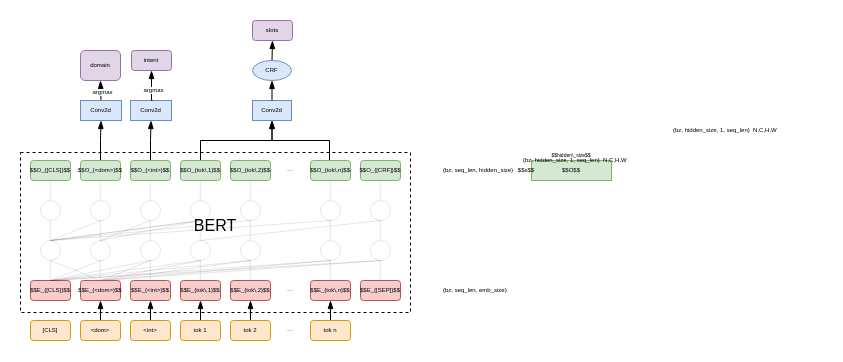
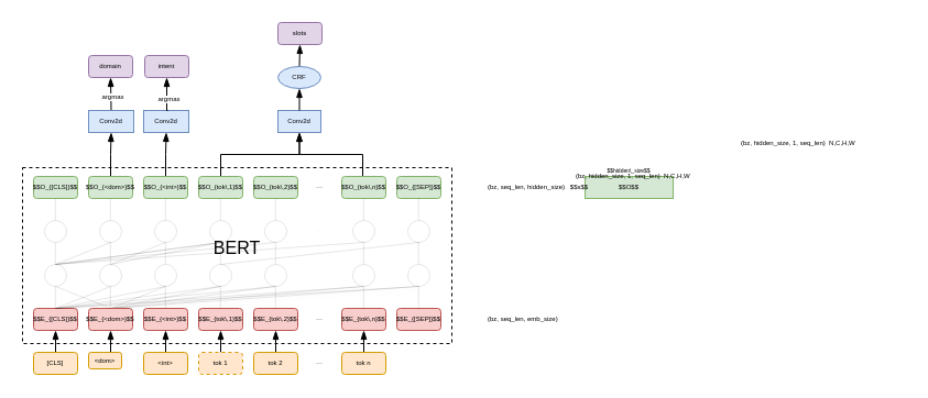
- <mxCell id="99" value="domain" style="rounded=1;whiteSpace=wrap;html=1;fillColor=#e1d5e7;strokeColor=#9673a6;fontSize=6;" parent="1" vertex="1"><mxGeometry x="80" y="50" width="40" height="30" as="geometry" /></mxCell>
+ <mxCell id="99" value="domain" style="rounded=1;whiteSpace=wrap;html=1;fillColor=#e1d5e7;strokeColor=#9673a6;fontSize=6;" parent="1" vertex="1"><mxGeometry x="80" y="50" width="40" height="20" as="geometry" /></mxCell>
- <mxCell id="42" value="$$O_{[CRF]}$$" style="rounded=1;whiteSpace=wrap;html=1;fillColor=#d5e8d4;strokeColor=#82b366;fontSize=6;" parent="1" vertex="1"><mxGeometry x="360" y="160" width="40" height="20" as="geometry" /></mxCell>
+ <mxCell id="42" value="$$O_{[SEP]}$$" style="rounded=1;whiteSpace=wrap;html=1;fillColor=#d5e8d4;strokeColor=#82b366;fontSize=6;" parent="1" vertex="1"><mxGeometry x="360" y="160" width="40" height="20" as="geometry" /></mxCell>
+ <mxCell id="3" style="edgeStyle=orthogonalEdgeStyle;rounded=0;orthogonalLoop=1;jettySize=auto;html=1;exitX=0.5;exitY=0;exitDx=0;exitDy=0;entryX=0.5;entryY=1;entryDx=0;entryDy=0;endArrow=blockThin;endFill=1;" parent="1" source="4" target="17" edge="1"><mxGeometry relative="1" as="geometry" /></mxCell>
- <mxCell id="6" value="&amp;lt;dom&amp;gt;" style="rounded=1;whiteSpace=wrap;html=1;fillColor=#ffe6cc;strokeColor=#d79b00;fontSize=6;" parent="1" vertex="1"><mxGeometry x="80" y="320" width="40" height="20" as="geometry" /></mxCell>
+ <mxCell id="6" value="&amp;lt;dom&amp;gt;" style="rounded=1;whiteSpace=wrap;html=1;fillColor=#ffe6cc;strokeColor=#d79b00;fontSize=6;" parent="1" vertex="1"><mxGeometry x="80" y="320" width="30" height="15" as="geometry" /></mxCell>
- <mxCell id="10" value="tok 1" style="rounded=1;whiteSpace=wrap;html=1;fillColor=#ffe6cc;strokeColor=#d79b00;fontSize=6;" parent="1" vertex="1"><mxGeometry x="180" y="320" width="40" height="20" as="geometry" /></mxCell>
+ <mxCell id="10" value="tok 1" style="rounded=1;whiteSpace=wrap;html=1;fillColor=#ffe6cc;strokeColor=#d79b00;fontSize=6;dashed=1;" parent="1" vertex="1"><mxGeometry x="180" y="320" width="40" height="20" as="geometry" /></mxCell>
